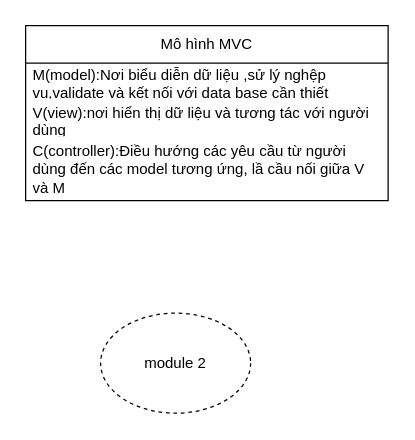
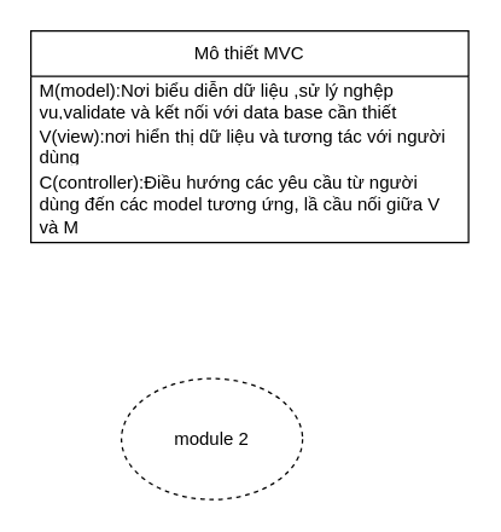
- <mxCell id="3" value="Mô hình&amp;nbsp;MVC" style="swimlane;fontStyle=0;childLayout=stackLayout;horizontal=1;startSize=30;horizontalStack=0;resizeParent=1;resizeParentMax=0;resizeLast=0;collapsible=1;marginBottom=0;whiteSpace=wrap;html=1;" vertex="1" parent="1"><mxGeometry x="20" y="20" width="290" height="140" as="geometry" /></mxCell>
+ <mxCell id="3" value="Mô thiết&amp;nbsp;MVC" style="swimlane;fontStyle=0;childLayout=stackLayout;horizontal=1;startSize=30;horizontalStack=0;resizeParent=1;resizeParentMax=0;resizeLast=0;collapsible=1;marginBottom=0;whiteSpace=wrap;html=1;" vertex="1" parent="1"><mxGeometry x="20" y="20" width="290" height="140" as="geometry" /></mxCell>
